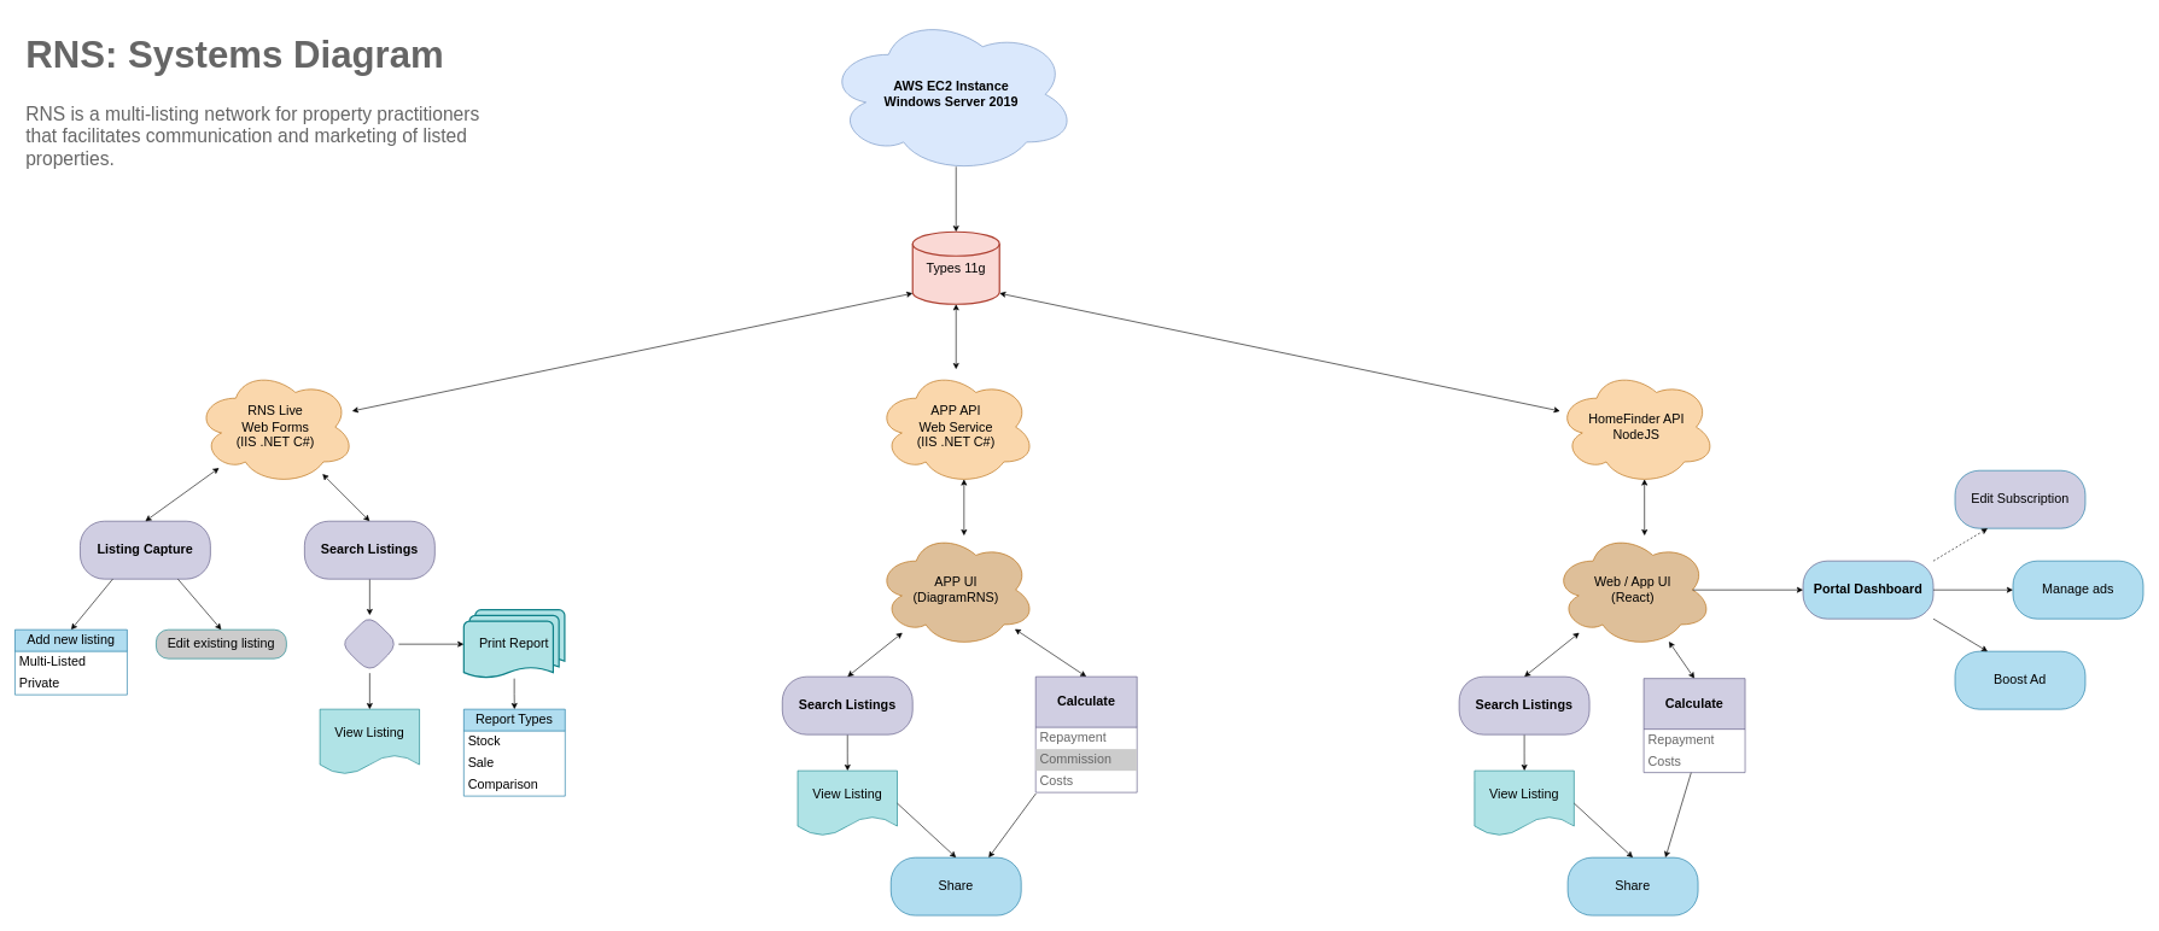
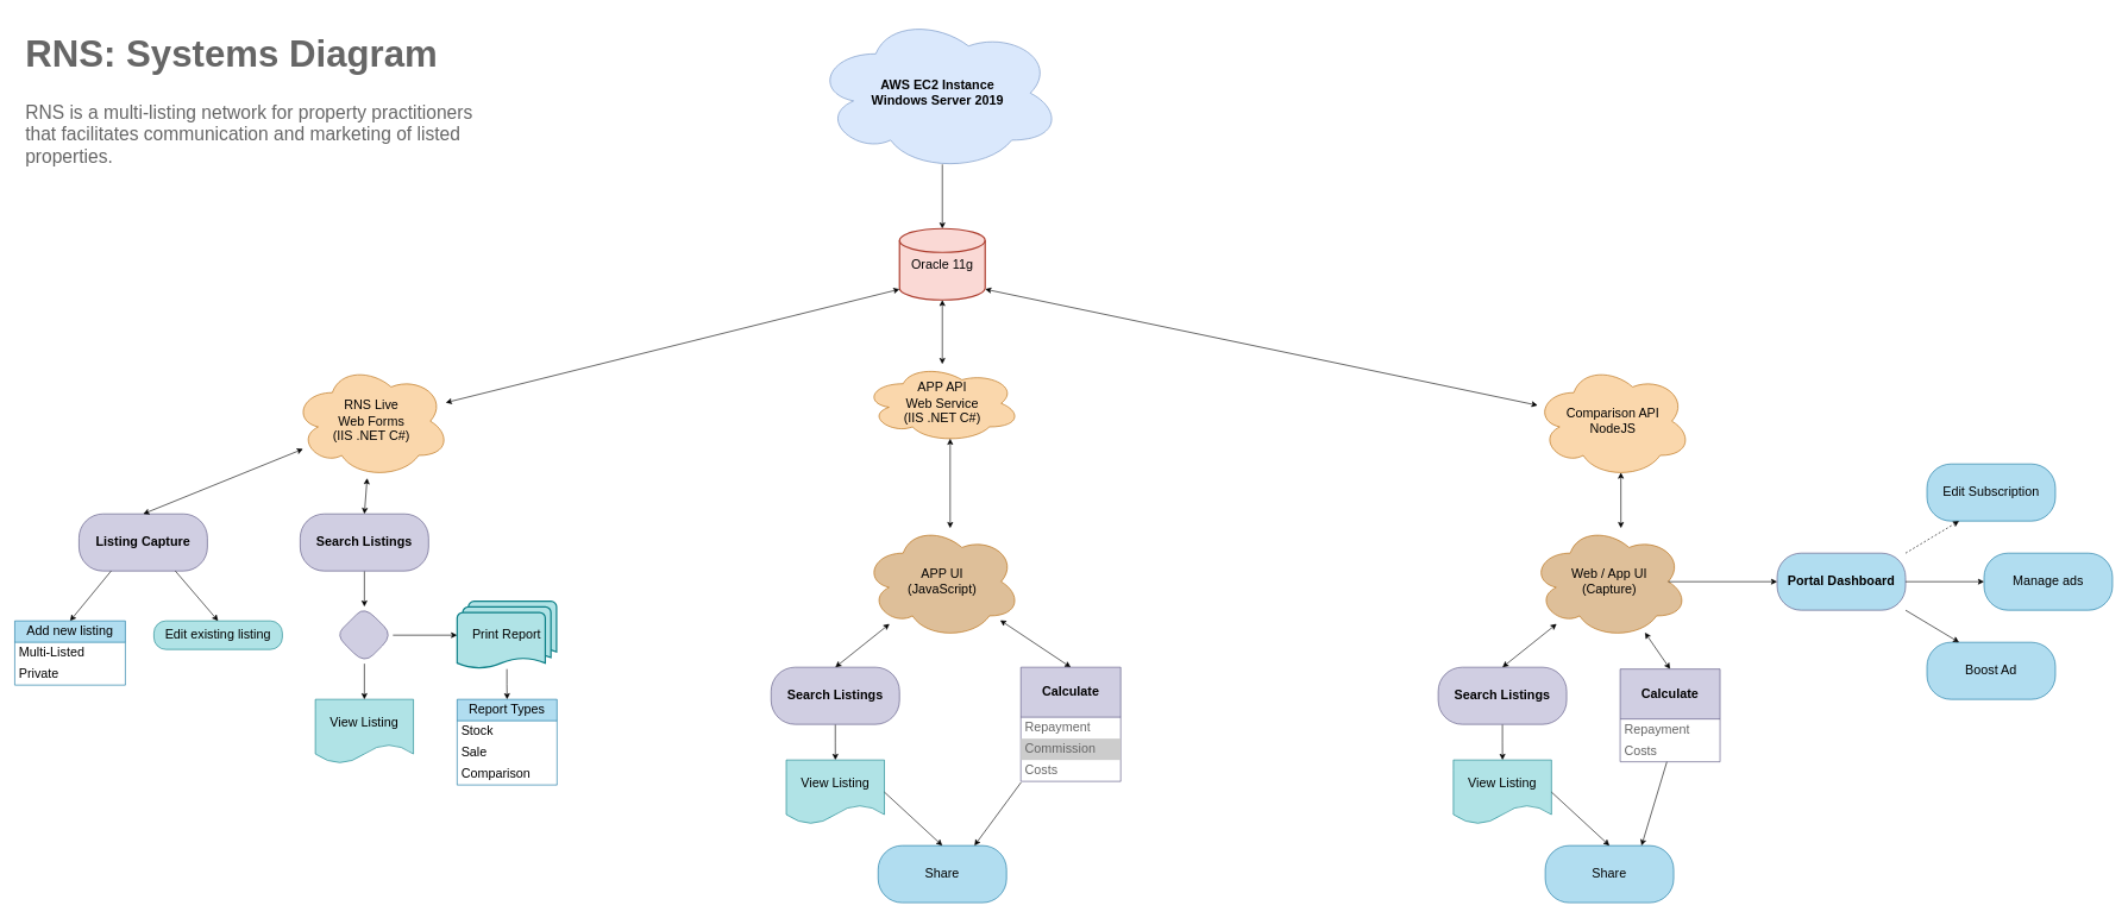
- <mxCell id="4" value="Types 11g" style="strokeWidth=2;html=1;shape=mxgraph.flowchart.database;whiteSpace=wrap;labelBackgroundColor=none;fontSize=18;fillColor=#fad9d5;strokeColor=#ae4132;" vertex="1" parent="1"><mxGeometry x="1260" y="320" width="120" height="100" as="geometry" /></mxCell>
+ <mxCell id="4" value="Oracle 11g" style="strokeWidth=2;html=1;shape=mxgraph.flowchart.database;whiteSpace=wrap;labelBackgroundColor=none;fontSize=18;fillColor=#fad9d5;strokeColor=#ae4132;" vertex="1" parent="1"><mxGeometry x="1260" y="320" width="120" height="100" as="geometry" /></mxCell>
- <mxCell id="5" value="RNS Live&lt;br&gt;Web Forms&lt;br&gt;(IIS .NET C#)" style="ellipse;shape=cloud;whiteSpace=wrap;html=1;labelBackgroundColor=none;fontSize=18;fillColor=#fad7ac;strokeColor=#b46504;" vertex="1" parent="1"><mxGeometry x="270" y="510" width="220" height="160" as="geometry" /></mxCell>
+ <mxCell id="5" value="RNS Live&lt;br&gt;Web Forms&lt;br&gt;(IIS .NET C#)" style="ellipse;shape=cloud;whiteSpace=wrap;html=1;labelBackgroundColor=none;fontSize=18;fillColor=#fad7ac;strokeColor=#b46504;" vertex="1" parent="1"><mxGeometry x="410" y="510" width="220" height="160" as="geometry" /></mxCell>
- <mxCell id="44" value="APP API&lt;br&gt;Web Service&lt;br&gt;(IIS .NET C#)" style="ellipse;shape=cloud;whiteSpace=wrap;html=1;labelBackgroundColor=none;fontSize=18;fillColor=#fad7ac;strokeColor=#b46504;" vertex="1" parent="1"><mxGeometry x="1210" y="510" width="220" height="160" as="geometry" /></mxCell>
+ <mxCell id="44" value="APP API&lt;br&gt;Web Service&lt;br&gt;(IIS .NET C#)" style="ellipse;shape=cloud;whiteSpace=wrap;html=1;labelBackgroundColor=none;fontSize=18;fillColor=#fad7ac;strokeColor=#b46504;" vertex="1" parent="1"><mxGeometry x="1210" y="510" width="220" height="110" as="geometry" /></mxCell>
- <mxCell id="7" value="HomeFinder API&lt;br&gt;NodeJS" style="ellipse;shape=cloud;whiteSpace=wrap;html=1;labelBackgroundColor=none;fontSize=18;fillColor=#fad7ac;strokeColor=#b46504;" vertex="1" parent="1"><mxGeometry x="2150" y="510" width="220" height="160" as="geometry" /></mxCell>
+ <mxCell id="7" value="Comparison API&lt;br&gt;NodeJS" style="ellipse;shape=cloud;whiteSpace=wrap;html=1;labelBackgroundColor=none;fontSize=18;fillColor=#fad7ac;strokeColor=#b46504;" vertex="1" parent="1"><mxGeometry x="2150" y="510" width="220" height="160" as="geometry" /></mxCell>
- <mxCell id="62" value="Edit Subscription" style="rounded=1;whiteSpace=wrap;html=1;labelBackgroundColor=none;fontSize=18;fillColor=#d0cee2;arcSize=42;strokeColor=#10739e;" vertex="1" parent="1"><mxGeometry x="2700" y="650" width="180" height="80" as="geometry" /></mxCell>
+ <mxCell id="62" value="Edit Subscription" style="rounded=1;whiteSpace=wrap;html=1;labelBackgroundColor=none;fontSize=18;fillColor=#b1ddf0;arcSize=42;strokeColor=#10739e;" vertex="1" parent="1"><mxGeometry x="2700" y="650" width="180" height="80" as="geometry" /></mxCell>
- <mxCell id="6" value="APP UI&lt;br&gt;(DiagramRNS)" style="ellipse;shape=cloud;whiteSpace=wrap;html=1;labelBackgroundColor=none;fontSize=18;fillColor=#DEBF99;strokeColor=#b46504;" vertex="1" parent="1"><mxGeometry x="1210" y="735" width="220" height="160" as="geometry" /></mxCell>
+ <mxCell id="6" value="APP UI&lt;br&gt;(JavaScript)" style="ellipse;shape=cloud;whiteSpace=wrap;html=1;labelBackgroundColor=none;fontSize=18;fillColor=#DEBF99;strokeColor=#b46504;" vertex="1" parent="1"><mxGeometry x="1210" y="735" width="220" height="160" as="geometry" /></mxCell>
- <mxCell id="46" value="Web / App UI&lt;br&gt;(React)" style="ellipse;shape=cloud;whiteSpace=wrap;html=1;labelBackgroundColor=none;fontSize=18;fillColor=#DEBF99;strokeColor=#b46504;" vertex="1" parent="1"><mxGeometry x="2145" y="735" width="220" height="160" as="geometry" /></mxCell>
+ <mxCell id="46" value="Web / App UI&lt;br&gt;(Capture)" style="ellipse;shape=cloud;whiteSpace=wrap;html=1;labelBackgroundColor=none;fontSize=18;fillColor=#DEBF99;strokeColor=#b46504;" vertex="1" parent="1"><mxGeometry x="2145" y="735" width="220" height="160" as="geometry" /></mxCell>
- <mxCell id="26" value="Edit existing listing" style="rounded=1;whiteSpace=wrap;html=1;labelBackgroundColor=none;fontSize=18;fillColor=#cccccc;arcSize=42;strokeColor=#0e8088;" vertex="1" parent="1"><mxGeometry x="215" y="870" width="180" height="40" as="geometry" /></mxCell>
+ <mxCell id="26" value="Edit existing listing" style="rounded=1;whiteSpace=wrap;html=1;labelBackgroundColor=none;fontSize=18;fillColor=#b0e3e6;arcSize=42;strokeColor=#0e8088;" vertex="1" parent="1"><mxGeometry x="215" y="870" width="180" height="40" as="geometry" /></mxCell>
